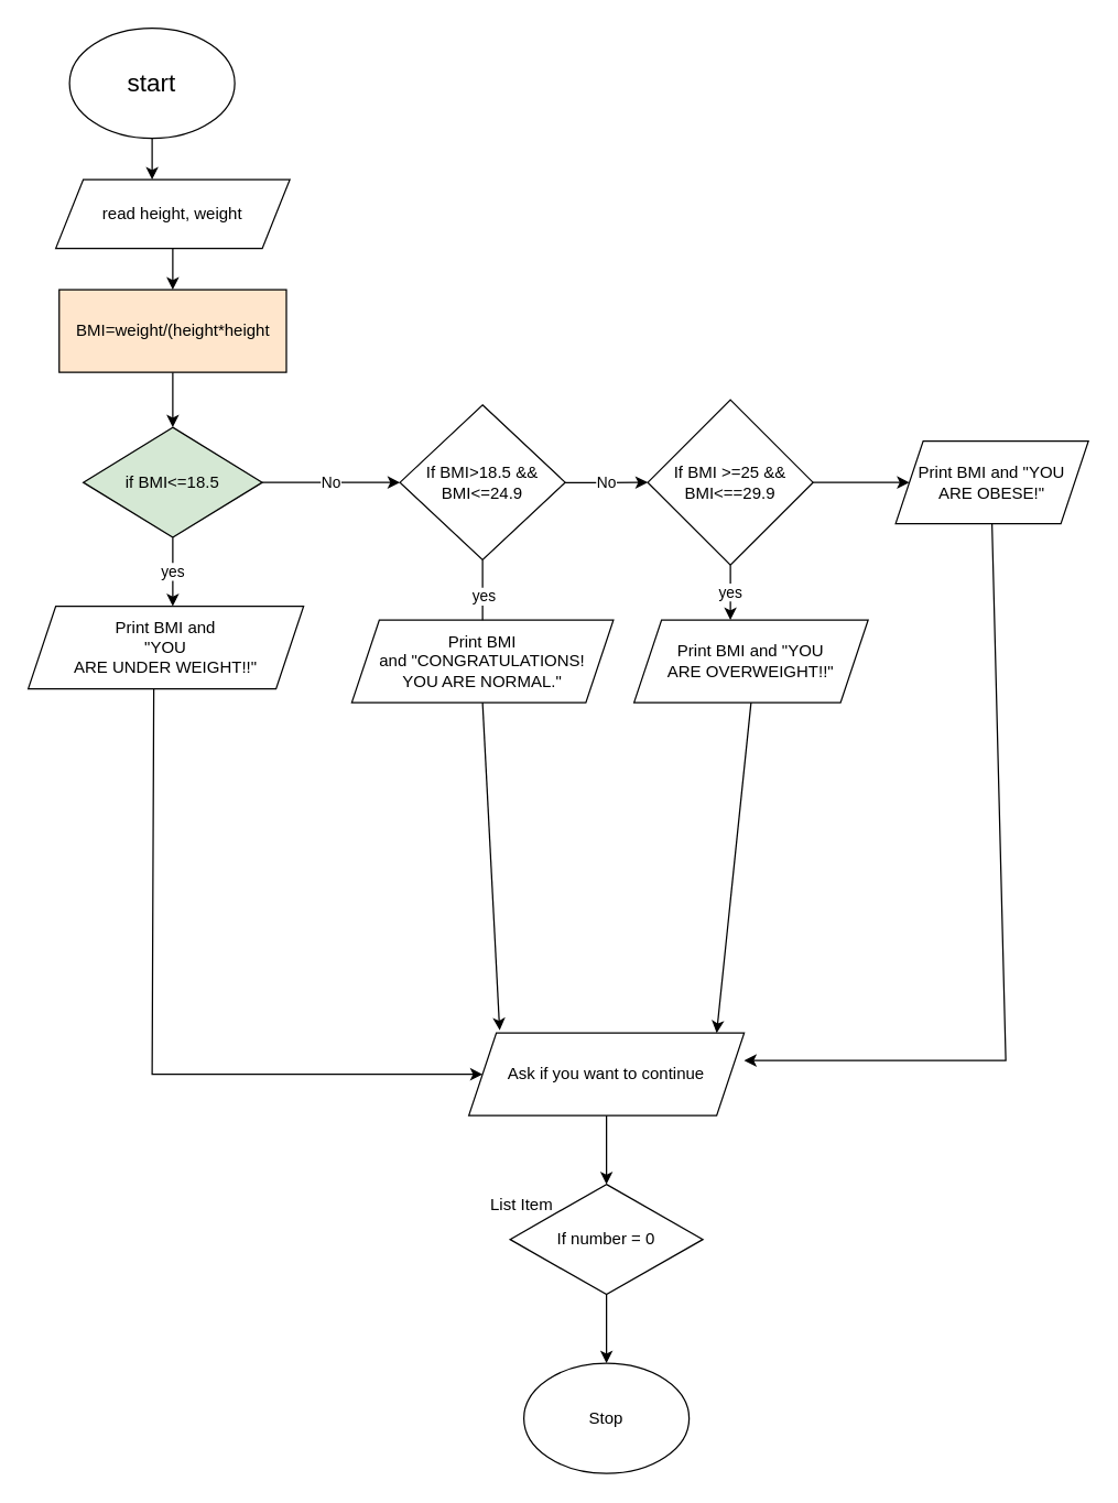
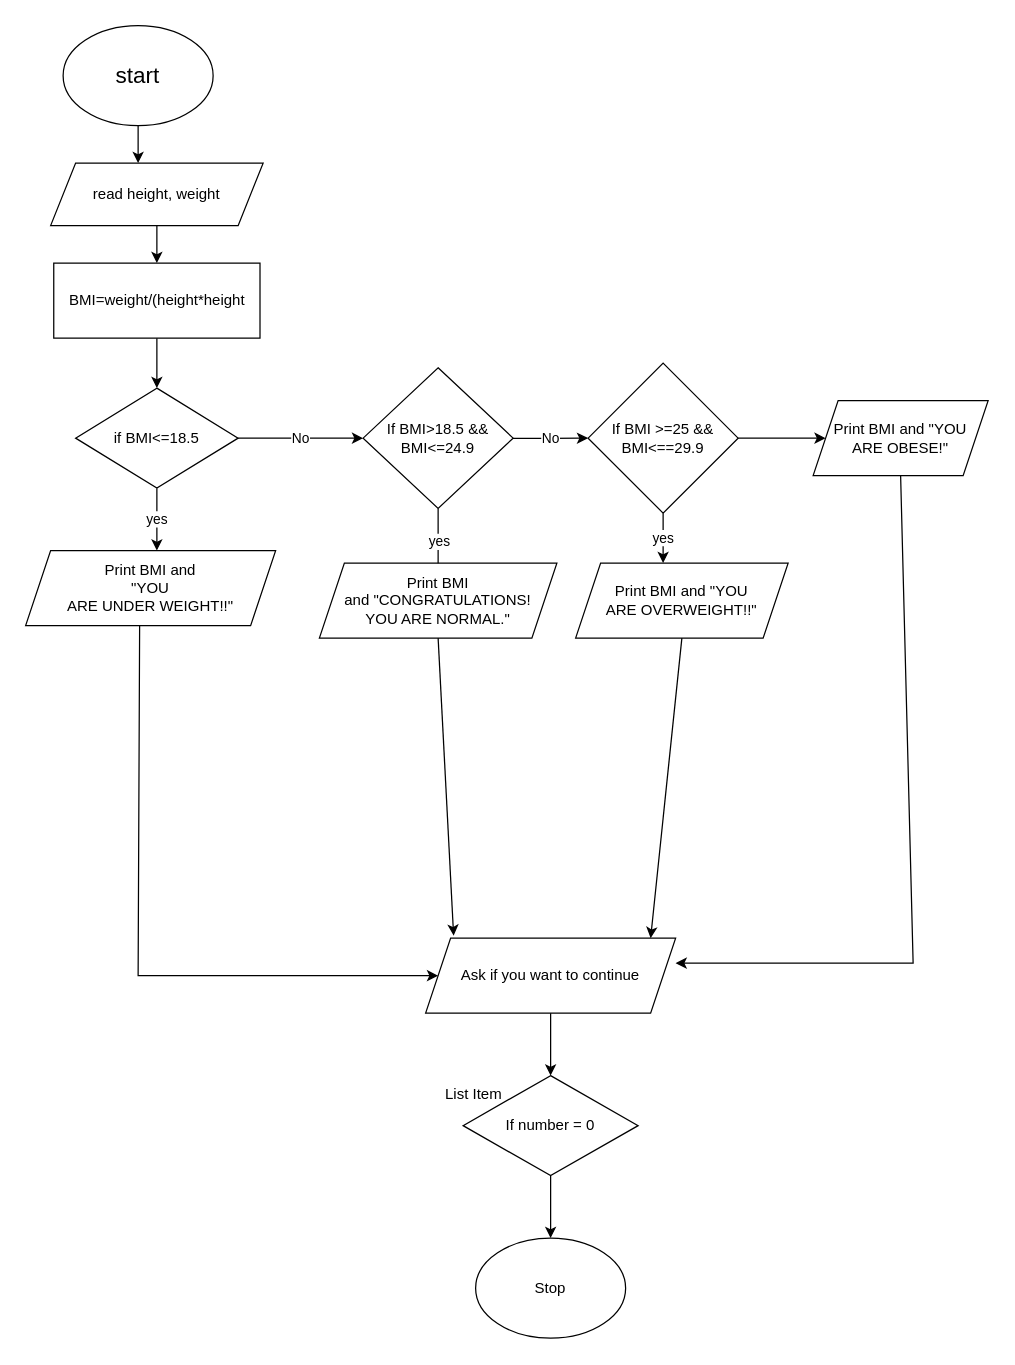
- <mxCell id="7" value="BMI=weight/(height*height" style="rounded=0;whiteSpace=wrap;html=1;fillColor=#ffe6cc;" vertex="1" parent="1"><mxGeometry x="42.5" y="210" width="165" height="60" as="geometry" /></mxCell>
+ <mxCell id="7" value="BMI=weight/(height*height" style="rounded=0;whiteSpace=wrap;html=1;" vertex="1" parent="1"><mxGeometry x="42.5" y="210" width="165" height="60" as="geometry" /></mxCell>
- <mxCell id="10" value="if BMI&amp;lt;=18.5" style="rhombus;whiteSpace=wrap;html=1;fillColor=#d5e8d4;" vertex="1" parent="1"><mxGeometry x="60" y="310" width="130" height="80" as="geometry" /></mxCell>
+ <mxCell id="10" value="if BMI&amp;lt;=18.5" style="rhombus;whiteSpace=wrap;html=1;" vertex="1" parent="1"><mxGeometry x="60" y="310" width="130" height="80" as="geometry" /></mxCell>
